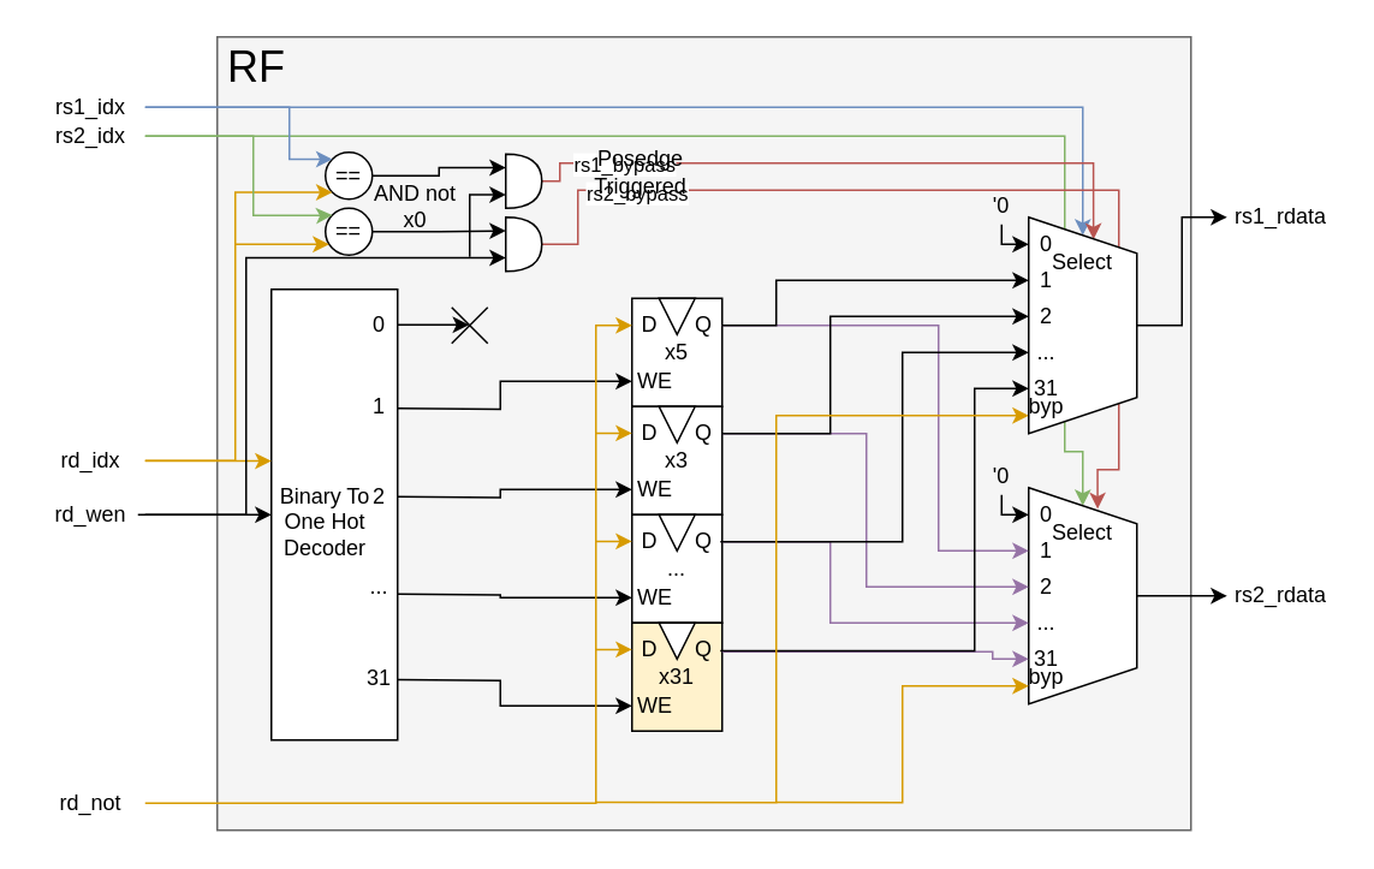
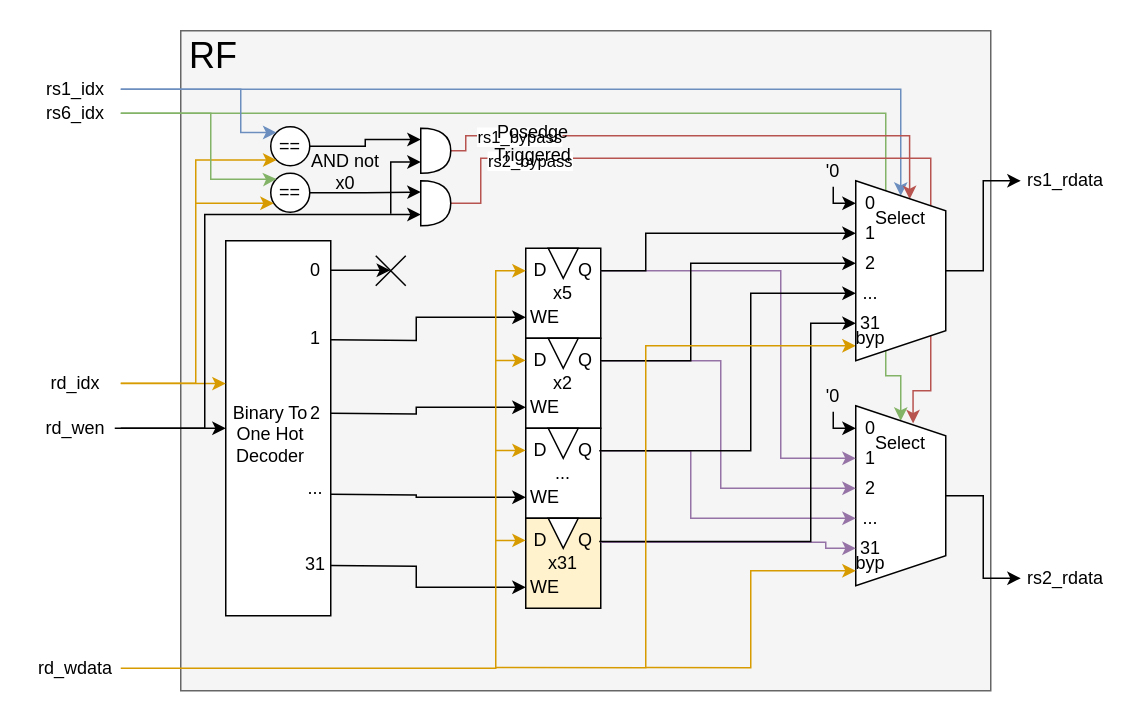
- <mxCell id="7" value="rs2_idx" style="text;html=1;strokeColor=none;fillColor=none;align=center;verticalAlign=middle;whiteSpace=wrap;rounded=0;" vertex="1" parent="1"><mxGeometry x="20" y="60" width="60" height="30" as="geometry" /></mxCell>
+ <mxCell id="7" value="rs6_idx" style="text;html=1;strokeColor=none;fillColor=none;align=center;verticalAlign=middle;whiteSpace=wrap;rounded=0;" vertex="1" parent="1"><mxGeometry x="20" y="60" width="60" height="30" as="geometry" /></mxCell>
- <mxCell id="23" value="x3" style="rounded=0;whiteSpace=wrap;html=1;" vertex="1" parent="22"><mxGeometry width="50" height="60" as="geometry" /></mxCell>
+ <mxCell id="23" value="x2" style="rounded=0;whiteSpace=wrap;html=1;" vertex="1" parent="22"><mxGeometry width="50" height="60" as="geometry" /></mxCell>
- <mxCell id="79" value="rs2_rdata" style="text;html=1;strokeColor=none;fillColor=none;align=center;verticalAlign=middle;whiteSpace=wrap;rounded=0;" vertex="1" parent="1"><mxGeometry x="680" y="315" width="60" height="30" as="geometry" /></mxCell>
+ <mxCell id="79" value="rs2_rdata" style="text;html=1;strokeColor=none;fillColor=none;align=center;verticalAlign=middle;whiteSpace=wrap;rounded=0;" vertex="1" parent="1"><mxGeometry x="680" y="370" width="60" height="30" as="geometry" /></mxCell>
- <mxCell id="65" value="rd_not" style="text;html=1;strokeColor=none;fillColor=none;align=center;verticalAlign=middle;whiteSpace=wrap;rounded=0;" vertex="1" parent="1"><mxGeometry x="20" y="430" width="60" height="30" as="geometry" /></mxCell>
+ <mxCell id="65" value="rd_wdata" style="text;html=1;strokeColor=none;fillColor=none;align=center;verticalAlign=middle;whiteSpace=wrap;rounded=0;" vertex="1" parent="1"><mxGeometry x="20" y="430" width="60" height="30" as="geometry" /></mxCell>
